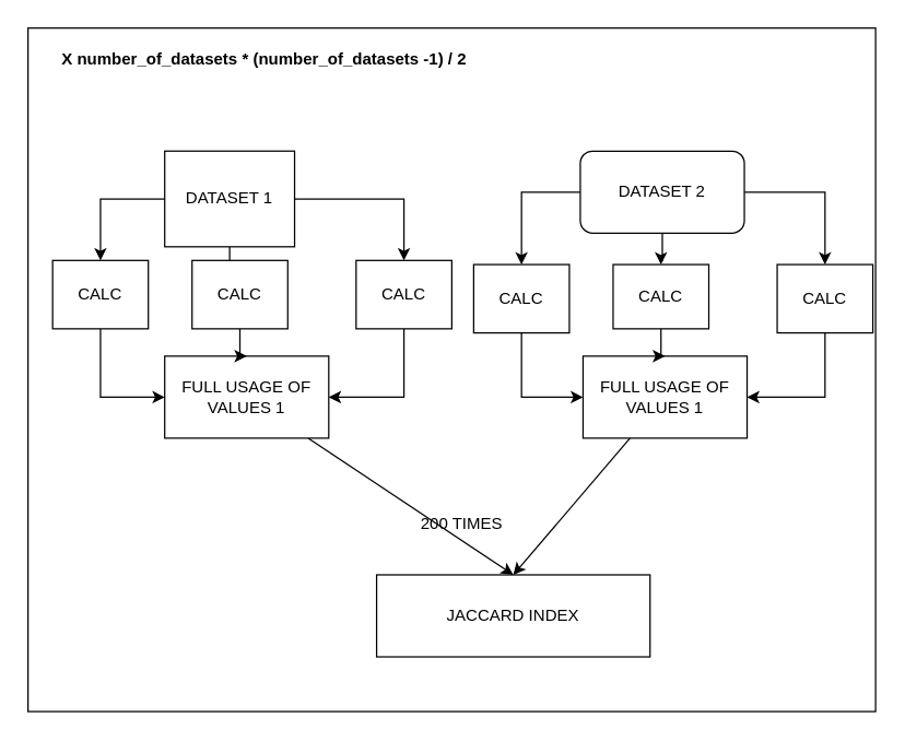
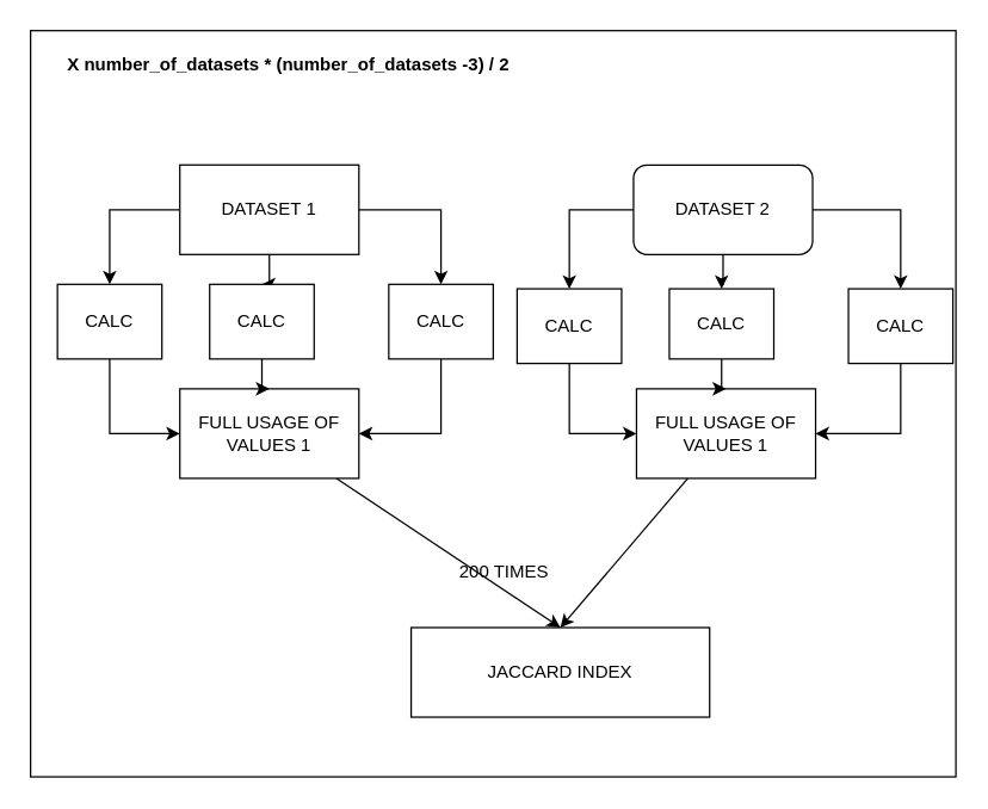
- <mxCell id="17" value="X number_of_datasets * (number_of_datasets -1) / 2" style="text;html=1;strokeColor=none;fillColor=none;align=center;verticalAlign=middle;whiteSpace=wrap;rounded=0;fontStyle=1" vertex="1" parent="1"><mxGeometry x="38" y="33" width="310" height="20" as="geometry" /></mxCell>
+ <mxCell id="17" value="X number_of_datasets * (number_of_datasets -3) / 2" style="text;html=1;strokeColor=none;fillColor=none;align=center;verticalAlign=middle;whiteSpace=wrap;rounded=0;fontStyle=1" vertex="1" parent="1"><mxGeometry x="38" y="33" width="310" height="20" as="geometry" /></mxCell>
- <mxCell id="6" value="DATASET 1" style="rounded=0;whiteSpace=wrap;html=1;" vertex="1" parent="1"><mxGeometry x="120" y="110" width="95" height="70" as="geometry" /></mxCell>
+ <mxCell id="6" value="DATASET 1" style="rounded=0;whiteSpace=wrap;html=1;" vertex="1" parent="1"><mxGeometry x="120" y="110" width="120" height="60" as="geometry" /></mxCell>
